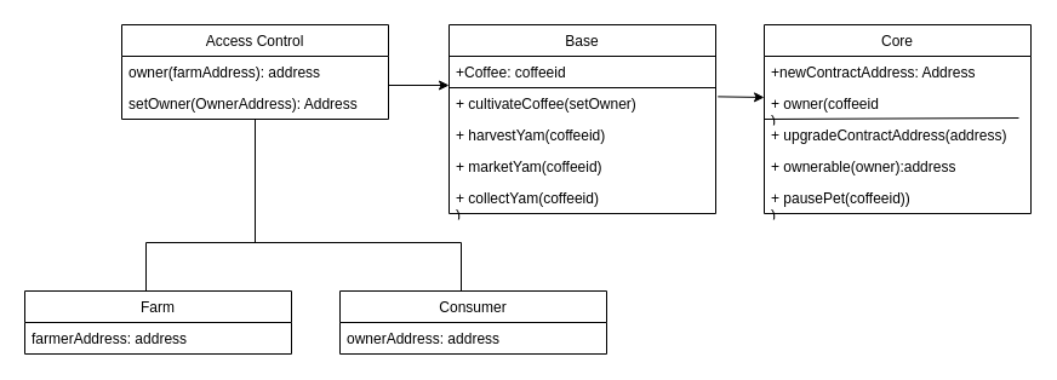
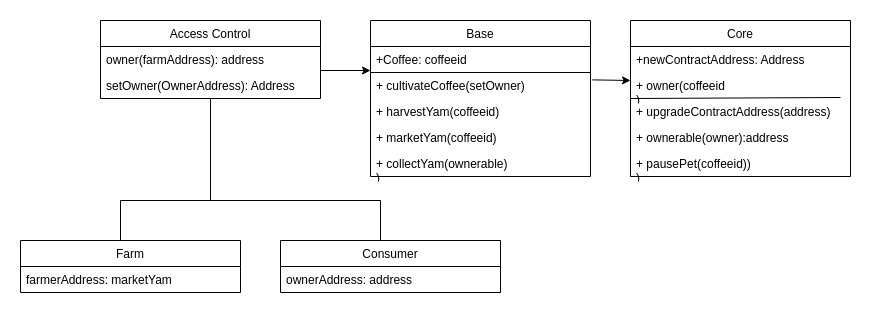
- <mxCell id="11" value="+ collectYam(coffeeid)&#10;)" style="text;strokeColor=none;fillColor=none;align=left;verticalAlign=top;spacingLeft=4;spacingRight=4;overflow=hidden;rotatable=0;points=[[0,0.5],[1,0.5]];portConstraint=eastwest;" parent="5" vertex="1"><mxGeometry y="130" width="220" height="26" as="geometry" /></mxCell>
+ <mxCell id="11" value="+ collectYam(ownerable)&#10;)" style="text;strokeColor=none;fillColor=none;align=left;verticalAlign=top;spacingLeft=4;spacingRight=4;overflow=hidden;rotatable=0;points=[[0,0.5],[1,0.5]];portConstraint=eastwest;" parent="5" vertex="1"><mxGeometry y="130" width="220" height="26" as="geometry" /></mxCell>
- <mxCell id="20" value="farmerAddress: address" style="text;strokeColor=none;fillColor=none;align=left;verticalAlign=top;spacingLeft=4;spacingRight=4;overflow=hidden;rotatable=0;points=[[0,0.5],[1,0.5]];portConstraint=eastwest;" parent="19" vertex="1"><mxGeometry y="26" width="220" height="26" as="geometry" /></mxCell>
+ <mxCell id="20" value="farmerAddress: marketYam" style="text;strokeColor=none;fillColor=none;align=left;verticalAlign=top;spacingLeft=4;spacingRight=4;overflow=hidden;rotatable=0;points=[[0,0.5],[1,0.5]];portConstraint=eastwest;" parent="19" vertex="1"><mxGeometry y="26" width="220" height="26" as="geometry" /></mxCell>
